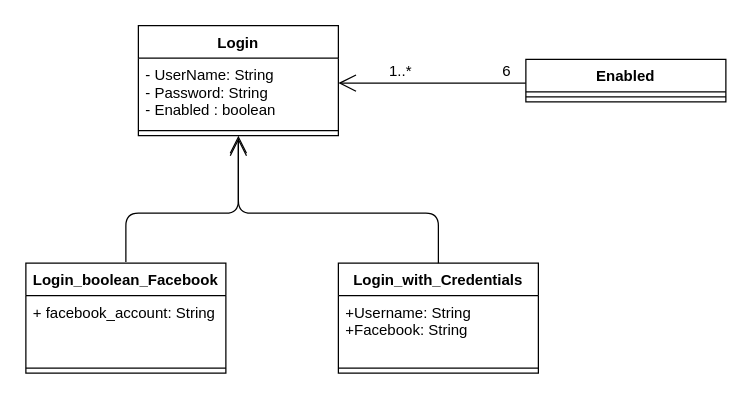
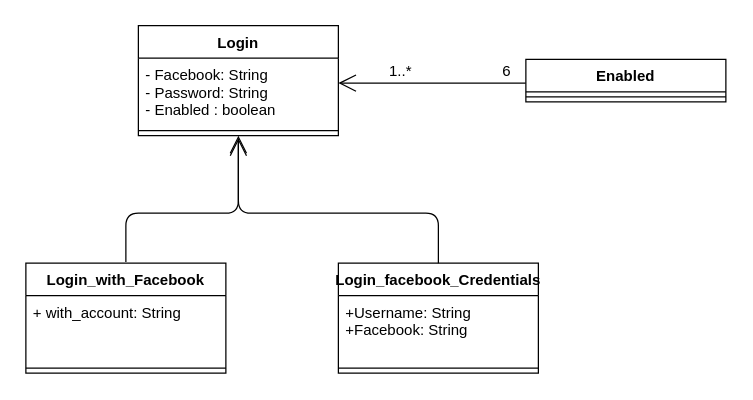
- <mxCell id="3" value="- UserName: String&#10;- Password: String&#10;- Enabled : boolean&#10;" style="text;strokeColor=none;fillColor=none;align=left;verticalAlign=top;spacingLeft=4;spacingRight=4;overflow=hidden;rotatable=0;points=[[0,0.5],[1,0.5]];portConstraint=eastwest;" vertex="1" parent="2"><mxGeometry y="26" width="160" height="54" as="geometry" /></mxCell>
+ <mxCell id="3" value="- Facebook: String&#10;- Password: String&#10;- Enabled : boolean&#10;" style="text;strokeColor=none;fillColor=none;align=left;verticalAlign=top;spacingLeft=4;spacingRight=4;overflow=hidden;rotatable=0;points=[[0,0.5],[1,0.5]];portConstraint=eastwest;" vertex="1" parent="2"><mxGeometry y="26" width="160" height="54" as="geometry" /></mxCell>
- <mxCell id="15" value="Login_boolean_Facebook" style="swimlane;fontStyle=1;align=center;verticalAlign=top;childLayout=stackLayout;horizontal=1;startSize=26;horizontalStack=0;resizeParent=1;resizeParentMax=0;resizeLast=0;collapsible=1;marginBottom=0;" vertex="1" parent="1"><mxGeometry x="20" y="210" width="160" height="88" as="geometry" /></mxCell>
+ <mxCell id="15" value="Login_with_Facebook" style="swimlane;fontStyle=1;align=center;verticalAlign=top;childLayout=stackLayout;horizontal=1;startSize=26;horizontalStack=0;resizeParent=1;resizeParentMax=0;resizeLast=0;collapsible=1;marginBottom=0;" vertex="1" parent="1"><mxGeometry x="20" y="210" width="160" height="88" as="geometry" /></mxCell>
- <mxCell id="10" value="Login_with_Credentials" style="swimlane;fontStyle=1;align=center;verticalAlign=top;childLayout=stackLayout;horizontal=1;startSize=26;horizontalStack=0;resizeParent=1;resizeParentMax=0;resizeLast=0;collapsible=1;marginBottom=0;" vertex="1" parent="1"><mxGeometry x="270" y="210" width="160" height="88" as="geometry" /></mxCell>
+ <mxCell id="10" value="Login_facebook_Credentials" style="swimlane;fontStyle=1;align=center;verticalAlign=top;childLayout=stackLayout;horizontal=1;startSize=26;horizontalStack=0;resizeParent=1;resizeParentMax=0;resizeLast=0;collapsible=1;marginBottom=0;" vertex="1" parent="1"><mxGeometry x="270" y="210" width="160" height="88" as="geometry" /></mxCell>
- <mxCell id="16" value="+ facebook_account: String&#10;" style="text;strokeColor=none;fillColor=none;align=left;verticalAlign=top;spacingLeft=4;spacingRight=4;overflow=hidden;rotatable=0;points=[[0,0.5],[1,0.5]];portConstraint=eastwest;" vertex="1" parent="15"><mxGeometry y="26" width="160" height="54" as="geometry" /></mxCell>
+ <mxCell id="16" value="+ with_account: String&#10;" style="text;strokeColor=none;fillColor=none;align=left;verticalAlign=top;spacingLeft=4;spacingRight=4;overflow=hidden;rotatable=0;points=[[0,0.5],[1,0.5]];portConstraint=eastwest;" vertex="1" parent="15"><mxGeometry y="26" width="160" height="54" as="geometry" /></mxCell>
